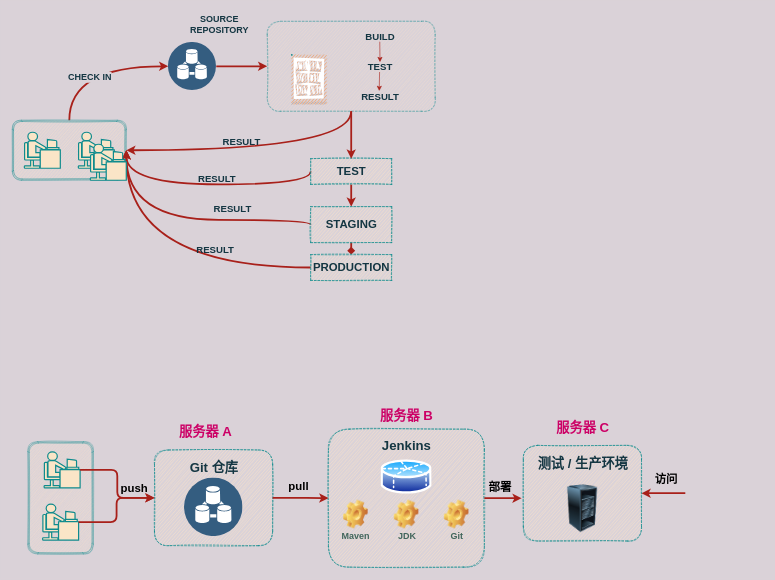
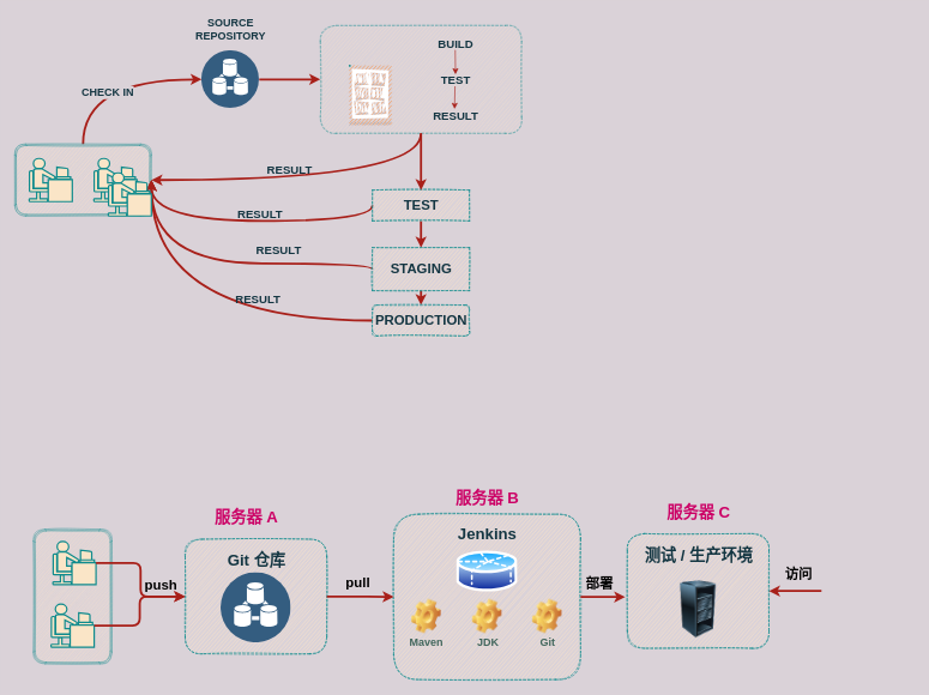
- <mxCell id="9" value="SOURCE&lt;br&gt;REPOSITORY" style="text;html=1;align=center;verticalAlign=middle;resizable=0;points=[];autosize=1;fontSize=15;fontStyle=1;fontColor=#143642;" vertex="1" parent="1"><mxGeometry x="310" y="20" width="110" height="40" as="geometry" /></mxCell>
+ <mxCell id="9" value="SOURCE&lt;br&gt;REPOSITORY" style="text;html=1;align=center;verticalAlign=middle;resizable=0;points=[];autosize=1;fontSize=15;fontStyle=1;fontColor=#143642;" vertex="1" parent="1"><mxGeometry x="265" y="20" width="110" height="40" as="geometry" /></mxCell>
- <mxCell id="24" style="edgeStyle=orthogonalEdgeStyle;curved=1;rounded=1;sketch=0;orthogonalLoop=1;jettySize=auto;html=1;exitX=0.5;exitY=1;exitDx=0;exitDy=0;entryX=0.5;entryY=0;entryDx=0;entryDy=0;strokeColor=#A8201A;fillColor=#FAE5C7;fontSize=16;fontColor=#143642;strokeWidth=3;endArrow=diamond;" edge="1" parent="1" source="27" target="30"><mxGeometry relative="1" as="geometry" /></mxCell>
+ <mxCell id="24" style="edgeStyle=orthogonalEdgeStyle;curved=1;rounded=1;sketch=0;orthogonalLoop=1;jettySize=auto;html=1;exitX=0.5;exitY=1;exitDx=0;exitDy=0;entryX=0.5;entryY=0;entryDx=0;entryDy=0;strokeColor=#A8201A;fillColor=#FAE5C7;fontSize=16;fontColor=#143642;strokeWidth=3;" edge="1" parent="1" source="27" target="30"><mxGeometry relative="1" as="geometry" /></mxCell>
- <mxCell id="30" value="&lt;span style=&quot;font-size: 19px&quot;&gt;&lt;b&gt;PRODUCTION&lt;/b&gt;&lt;/span&gt;" style="rounded=0;whiteSpace=wrap;html=1;dashed=1;labelBackgroundColor=none;sketch=1;strokeColor=#0F8B8D;fillColor=#FAE5C7;fontSize=16;fontColor=#143642;" vertex="1" parent="1"><mxGeometry x="517.5" y="424" width="135" height="43" as="geometry" /></mxCell>
+ <mxCell id="30" value="&lt;span style=&quot;font-size: 19px&quot;&gt;&lt;b&gt;PRODUCTION&lt;/b&gt;&lt;/span&gt;" style="whiteSpace=wrap;html=1;dashed=1;labelBackgroundColor=none;sketch=1;strokeColor=#0F8B8D;fillColor=#FAE5C7;fontSize=16;fontColor=#143642;rounded=1;" vertex="1" parent="1"><mxGeometry x="517.5" y="424" width="135" height="43" as="geometry" /></mxCell>
